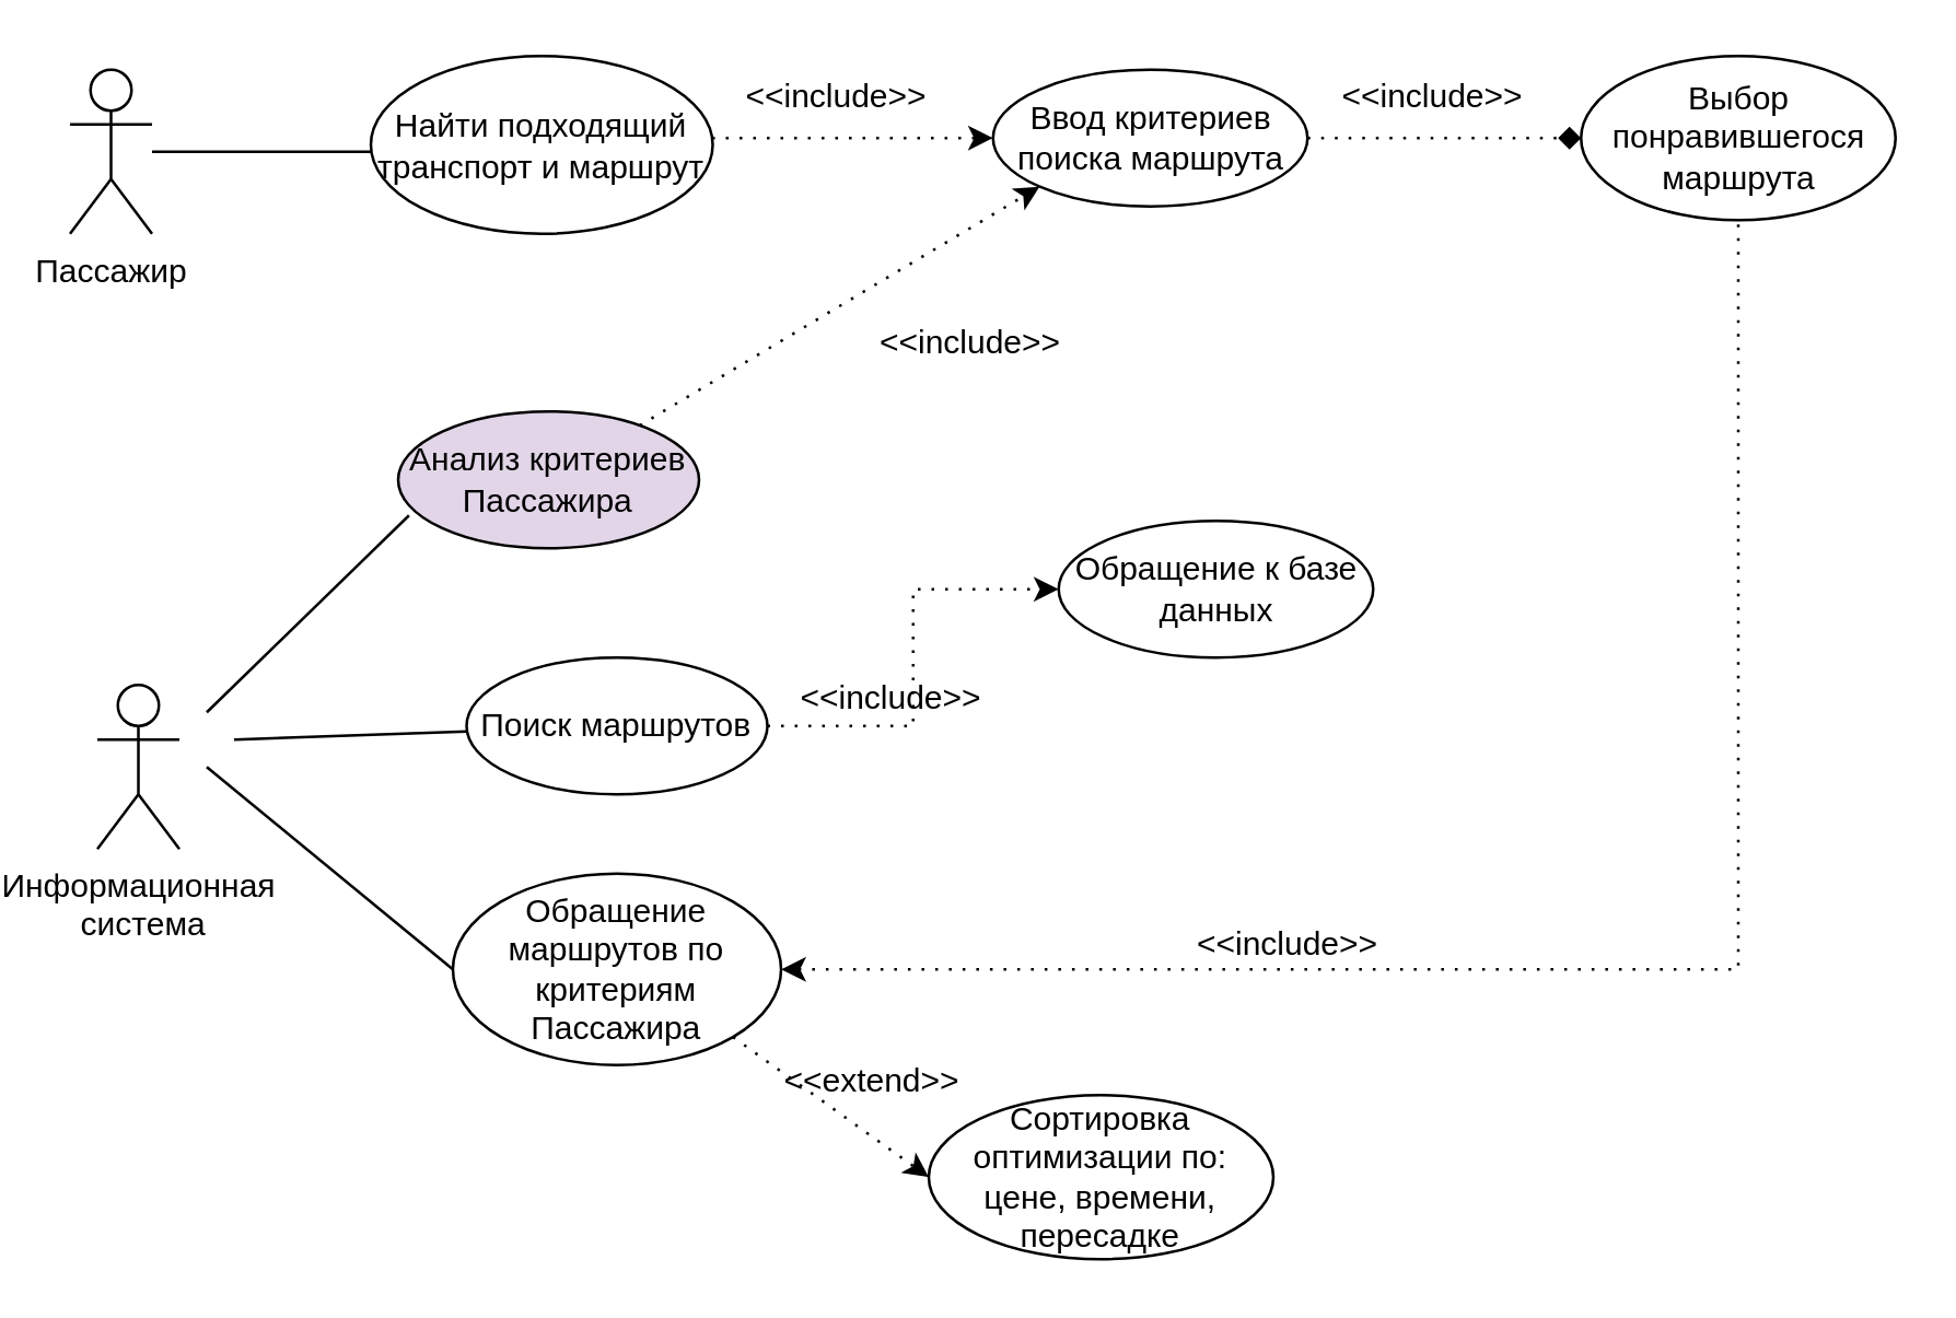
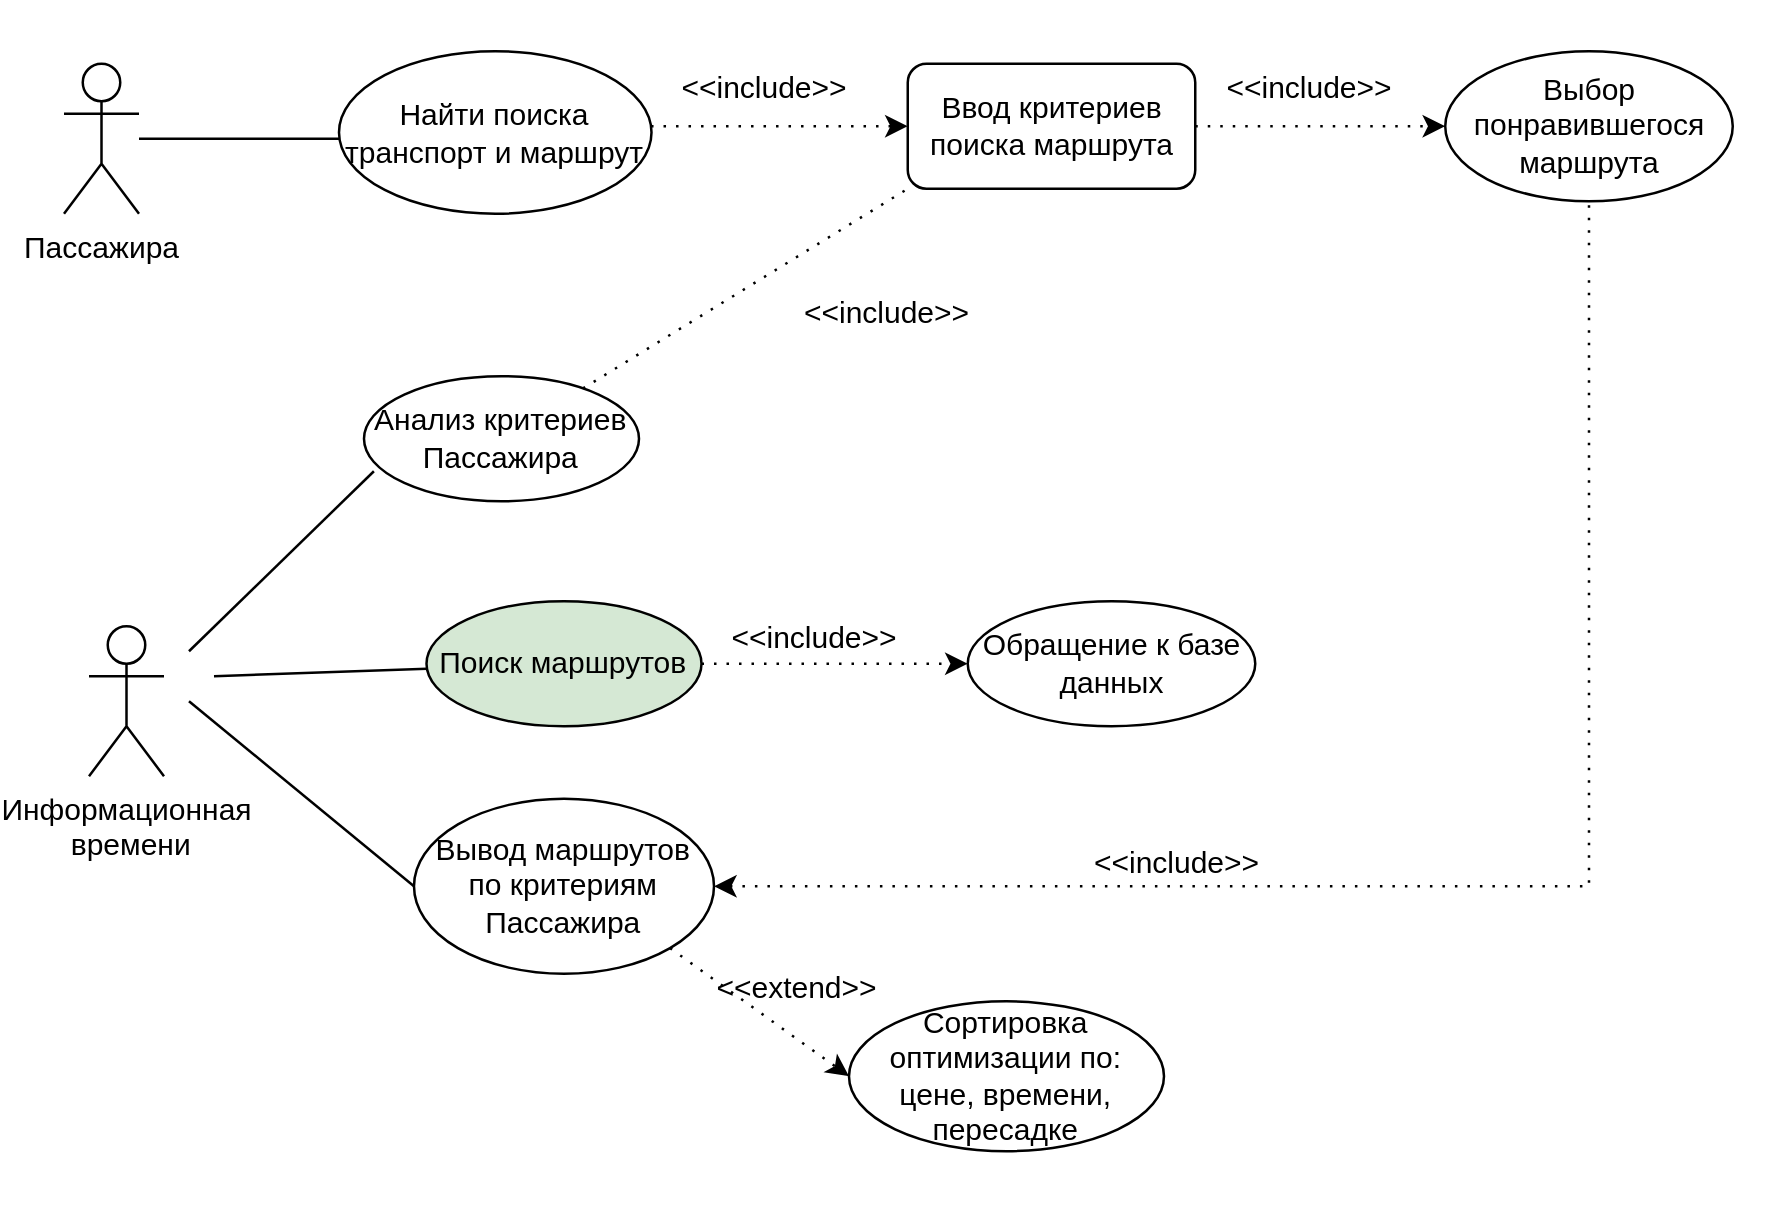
- <mxCell id="11" value="Ввод критериев поиска маршрута" style="ellipse;whiteSpace=wrap;html=1;" parent="1" vertex="1"><mxGeometry x="357.5" y="25" width="115" height="50" as="geometry" /></mxCell>
+ <mxCell id="11" value="Ввод критериев поиска маршрута" style="whiteSpace=wrap;html=1;rounded=1;" parent="1" vertex="1"><mxGeometry x="357.5" y="25" width="115" height="50" as="geometry" /></mxCell>
- <mxCell id="10" style="edgeStyle=orthogonalEdgeStyle;rounded=0;orthogonalLoop=1;jettySize=auto;html=1;dashed=1;dashPattern=1 4;endArrow=diamond;" parent="1" source="11" target="13" edge="1"><mxGeometry relative="1" as="geometry" /></mxCell>
+ <mxCell id="10" style="edgeStyle=orthogonalEdgeStyle;rounded=0;orthogonalLoop=1;jettySize=auto;html=1;dashed=1;dashPattern=1 4;" parent="1" source="11" target="13" edge="1"><mxGeometry relative="1" as="geometry" /></mxCell>
- <mxCell id="6" value="&lt;div style=&quot;&quot;&gt;&lt;span style=&quot;background-color: initial;&quot;&gt;Найти подходящий транспорт и маршрут&lt;/span&gt;&lt;/div&gt;" style="ellipse;whiteSpace=wrap;html=1;align=center;" parent="1" vertex="1"><mxGeometry x="130" y="20" width="125" height="65" as="geometry" /></mxCell>
+ <mxCell id="6" value="&lt;div style=&quot;&quot;&gt;&lt;span style=&quot;background-color: initial;&quot;&gt;Найти поиска транспорт и маршрут&lt;/span&gt;&lt;/div&gt;" style="ellipse;whiteSpace=wrap;html=1;align=center;" parent="1" vertex="1"><mxGeometry x="130" y="20" width="125" height="65" as="geometry" /></mxCell>
- <mxCell id="4" value="Пассажир" style="shape=umlActor;verticalLabelPosition=bottom;verticalAlign=top;html=1;" parent="1" vertex="1"><mxGeometry x="20" y="25" width="30" height="60" as="geometry" /></mxCell>
+ <mxCell id="4" value="Пассажира" style="shape=umlActor;verticalLabelPosition=bottom;verticalAlign=top;html=1;" parent="1" vertex="1"><mxGeometry x="20" y="25" width="30" height="60" as="geometry" /></mxCell>
- <mxCell id="25" style="rounded=0;orthogonalLoop=1;jettySize=auto;html=1;dashed=1;dashPattern=1 4;entryX=0;entryY=1;entryDx=0;entryDy=0;" edge="1" parent="1" source="9" target="11"><mxGeometry relative="1" as="geometry"><mxPoint x="270" y="190" as="sourcePoint" /><mxPoint x="425" y="40" as="targetPoint" /></mxGeometry></mxCell>
+ <mxCell id="25" style="rounded=0;orthogonalLoop=1;jettySize=auto;html=1;dashed=1;dashPattern=1 4;entryX=0;entryY=1;entryDx=0;entryDy=0;endArrow=none;" edge="1" parent="1" source="9" target="11"><mxGeometry relative="1" as="geometry"><mxPoint x="270" y="190" as="sourcePoint" /><mxPoint x="425" y="40" as="targetPoint" /></mxGeometry></mxCell>
- <mxCell id="9" value="Анализ критериев Пассажира" style="ellipse;whiteSpace=wrap;html=1;fillColor=#e1d5e7;" parent="1" vertex="1"><mxGeometry x="140" y="150" width="110" height="50" as="geometry" /></mxCell>
+ <mxCell id="9" value="Анализ критериев Пассажира" style="ellipse;whiteSpace=wrap;html=1;" parent="1" vertex="1"><mxGeometry x="140" y="150" width="110" height="50" as="geometry" /></mxCell>
- <mxCell id="21" value="Обращение к базе данных" style="ellipse;whiteSpace=wrap;html=1;" vertex="1" parent="1"><mxGeometry x="381.5" y="190" width="115" height="50" as="geometry" /></mxCell>
+ <mxCell id="21" value="Обращение к базе данных" style="ellipse;whiteSpace=wrap;html=1;" vertex="1" parent="1"><mxGeometry x="381.5" y="240" width="115" height="50" as="geometry" /></mxCell>
- <mxCell id="23" value="Поиск маршрутов" style="ellipse;whiteSpace=wrap;html=1;" vertex="1" parent="1"><mxGeometry x="165" y="240" width="110" height="50" as="geometry" /></mxCell>
+ <mxCell id="23" value="Поиск маршрутов" style="ellipse;whiteSpace=wrap;html=1;fillColor=#d5e8d4;" vertex="1" parent="1"><mxGeometry x="165" y="240" width="110" height="50" as="geometry" /></mxCell>
- <mxCell id="2" value="Информационная&lt;br&gt;&amp;nbsp;система" style="shape=umlActor;verticalLabelPosition=bottom;verticalAlign=top;html=1;" parent="1" vertex="1"><mxGeometry x="30" y="250" width="30" height="60" as="geometry" /></mxCell>
+ <mxCell id="2" value="Информационная&lt;br&gt;&amp;nbsp;времени" style="shape=umlActor;verticalLabelPosition=bottom;verticalAlign=top;html=1;" parent="1" vertex="1"><mxGeometry x="30" y="250" width="30" height="60" as="geometry" /></mxCell>
- <mxCell id="8" value="Обращение маршрутов по критериям Пассажира" style="ellipse;whiteSpace=wrap;html=1;" parent="1" vertex="1"><mxGeometry x="160" y="319" width="120" height="70" as="geometry" /></mxCell>
+ <mxCell id="8" value="Вывод маршрутов по критериям Пассажира" style="ellipse;whiteSpace=wrap;html=1;" parent="1" vertex="1"><mxGeometry x="160" y="319" width="120" height="70" as="geometry" /></mxCell>
